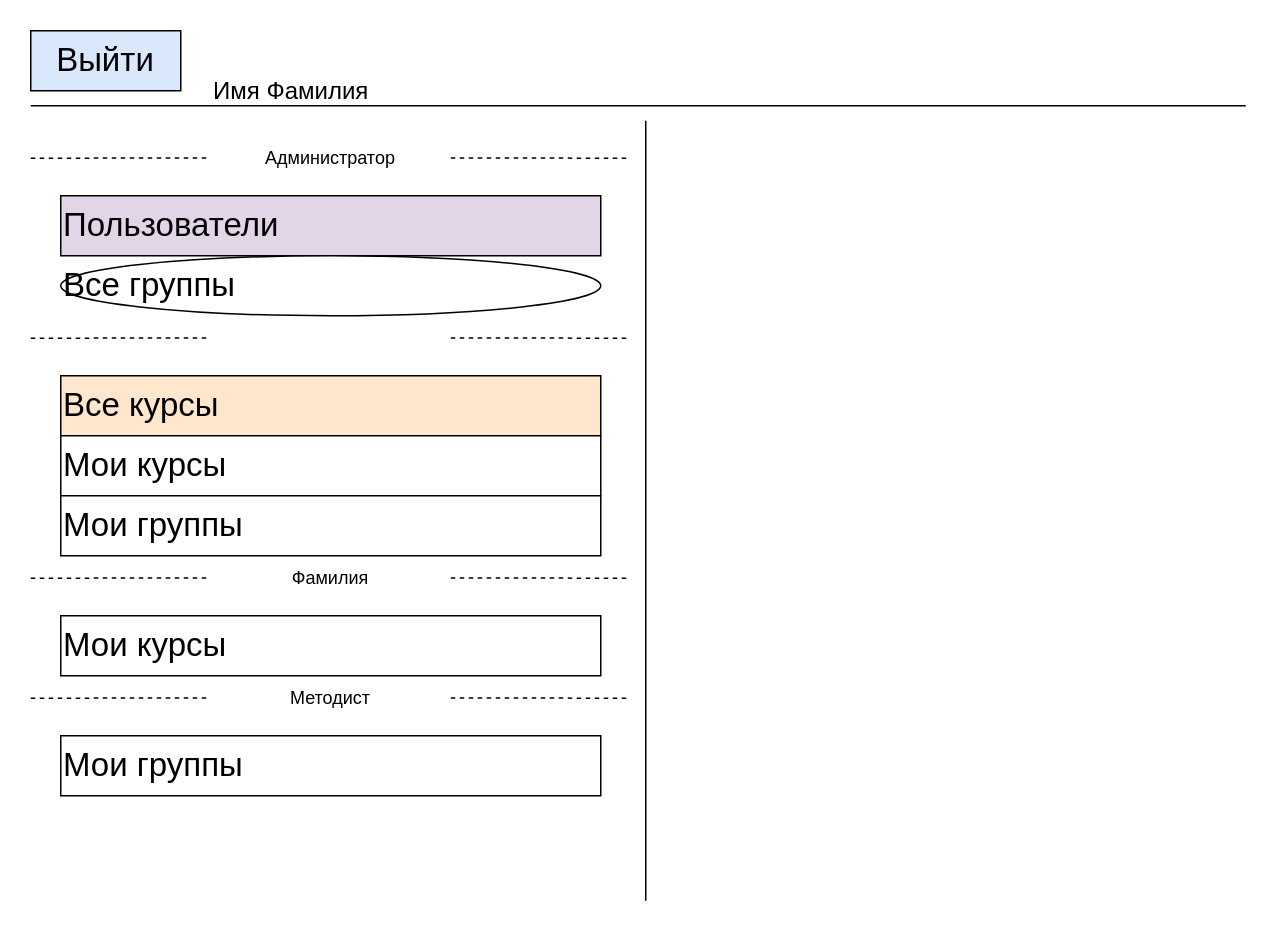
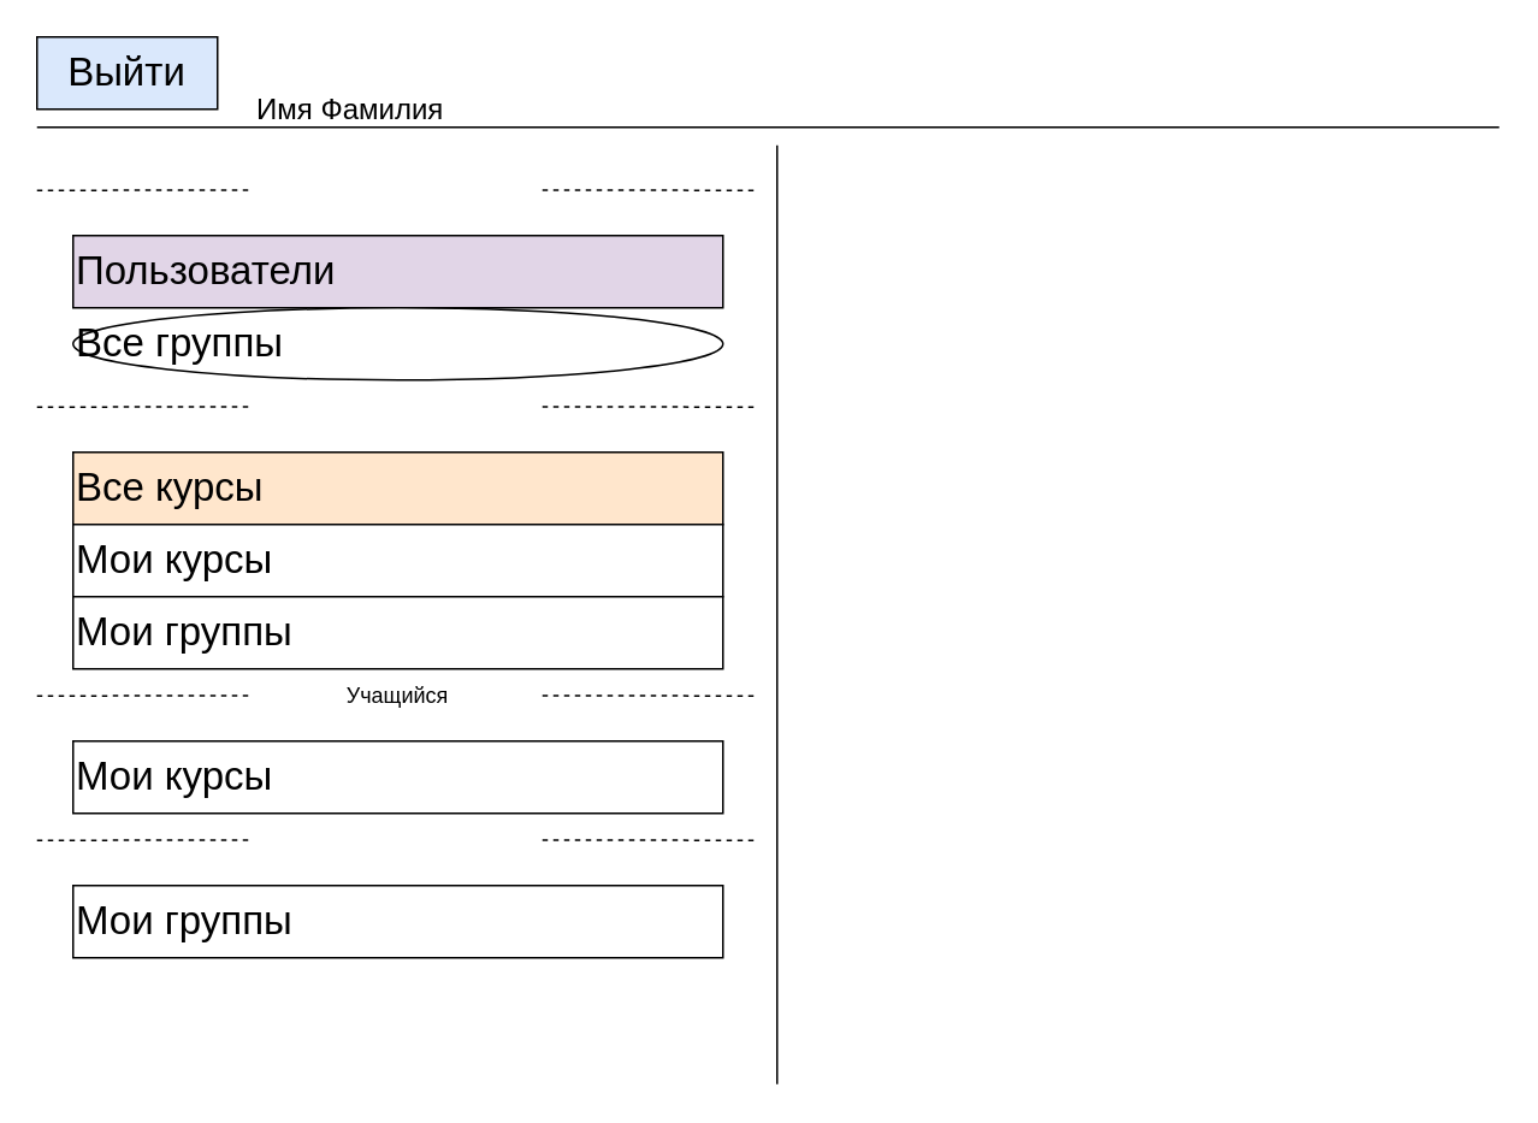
- <mxCell id="6" value="Администратор" style="text;html=1;strokeColor=none;fillColor=none;align=center;verticalAlign=middle;whiteSpace=wrap;rounded=0;" vertex="1" parent="4"><mxGeometry x="120" width="160" height="30" as="geometry" /></mxCell>
- <mxCell id="16" value="Фамилия" style="text;html=1;strokeColor=none;fillColor=none;align=center;verticalAlign=middle;whiteSpace=wrap;rounded=0;" vertex="1" parent="14"><mxGeometry x="120" width="160" height="30" as="geometry" /></mxCell>
+ <mxCell id="16" value="Учащийся" style="text;html=1;strokeColor=none;fillColor=none;align=center;verticalAlign=middle;whiteSpace=wrap;rounded=0;" vertex="1" parent="14"><mxGeometry x="120" width="160" height="30" as="geometry" /></mxCell>
- <mxCell id="21" value="Методист" style="text;html=1;strokeColor=none;fillColor=none;align=center;verticalAlign=middle;whiteSpace=wrap;rounded=0;" vertex="1" parent="19"><mxGeometry x="120" width="160" height="30" as="geometry" /></mxCell>
